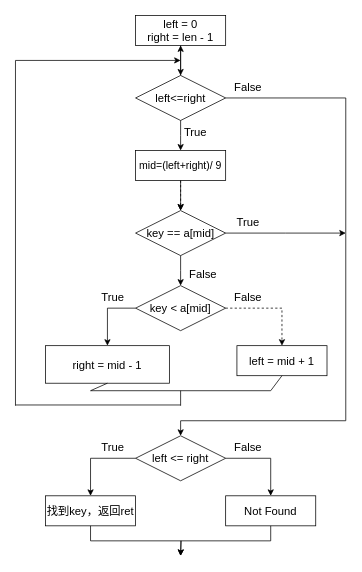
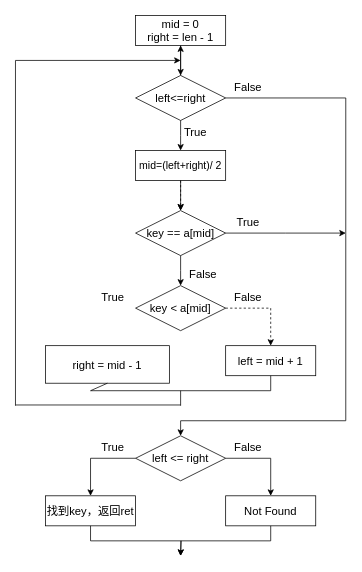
- <mxCell id="3" value="&lt;font style=&quot;font-size: 15px;&quot;&gt;left = 0&lt;br&gt;right = len - 1&lt;/font&gt;" style="rounded=0;whiteSpace=wrap;html=1;fillColor=none;" vertex="1" parent="1"><mxGeometry x="180" y="20" width="120" height="40" as="geometry" /></mxCell>
+ <mxCell id="3" value="&lt;font style=&quot;font-size: 15px;&quot;&gt;mid = 0&lt;br&gt;right = len - 1&lt;/font&gt;" style="rounded=0;whiteSpace=wrap;html=1;fillColor=none;" vertex="1" parent="1"><mxGeometry x="180" y="20" width="120" height="40" as="geometry" /></mxCell>
- <mxCell id="10" value="&lt;font style=&quot;font-size: 14px;&quot;&gt;mid=(left+right)/ 9&lt;/font&gt;" style="rounded=0;whiteSpace=wrap;html=1;strokeColor=default;align=center;verticalAlign=middle;fontFamily=Helvetica;fontSize=12;fontColor=default;fillColor=none;" vertex="1" parent="1"><mxGeometry x="180" y="200" width="120" height="40" as="geometry" /></mxCell>
+ <mxCell id="10" value="&lt;font style=&quot;font-size: 14px;&quot;&gt;mid=(left+right)/ 2&lt;/font&gt;" style="rounded=0;whiteSpace=wrap;html=1;strokeColor=default;align=center;verticalAlign=middle;fontFamily=Helvetica;fontSize=12;fontColor=default;fillColor=none;" vertex="1" parent="1"><mxGeometry x="180" y="200" width="120" height="40" as="geometry" /></mxCell>
- <mxCell id="14" style="edgeStyle=orthogonalEdgeStyle;rounded=0;orthogonalLoop=1;jettySize=auto;html=1;exitX=0;exitY=0.5;exitDx=0;exitDy=0;entryX=0.5;entryY=0;entryDx=0;entryDy=0;fontFamily=Helvetica;fontSize=12;fontColor=default;" edge="1" parent="1" source="16" target="17"><mxGeometry relative="1" as="geometry" /></mxCell>
- <mxCell id="18" value="&lt;font style=&quot;font-size: 15px;&quot;&gt;left = mid + 1&lt;/font&gt;" style="rounded=0;whiteSpace=wrap;html=1;strokeColor=default;align=center;verticalAlign=middle;fontFamily=Helvetica;fontSize=12;fontColor=default;fillColor=none;" vertex="1" parent="1"><mxGeometry x="315" y="460" width="120" height="40" as="geometry" /></mxCell>
+ <mxCell id="18" value="&lt;font style=&quot;font-size: 15px;&quot;&gt;left = mid + 1&lt;/font&gt;" style="rounded=0;whiteSpace=wrap;html=1;strokeColor=default;align=center;verticalAlign=middle;fontFamily=Helvetica;fontSize=12;fontColor=default;fillColor=none;" vertex="1" parent="1"><mxGeometry x="300" y="460" width="120" height="40" as="geometry" /></mxCell>
